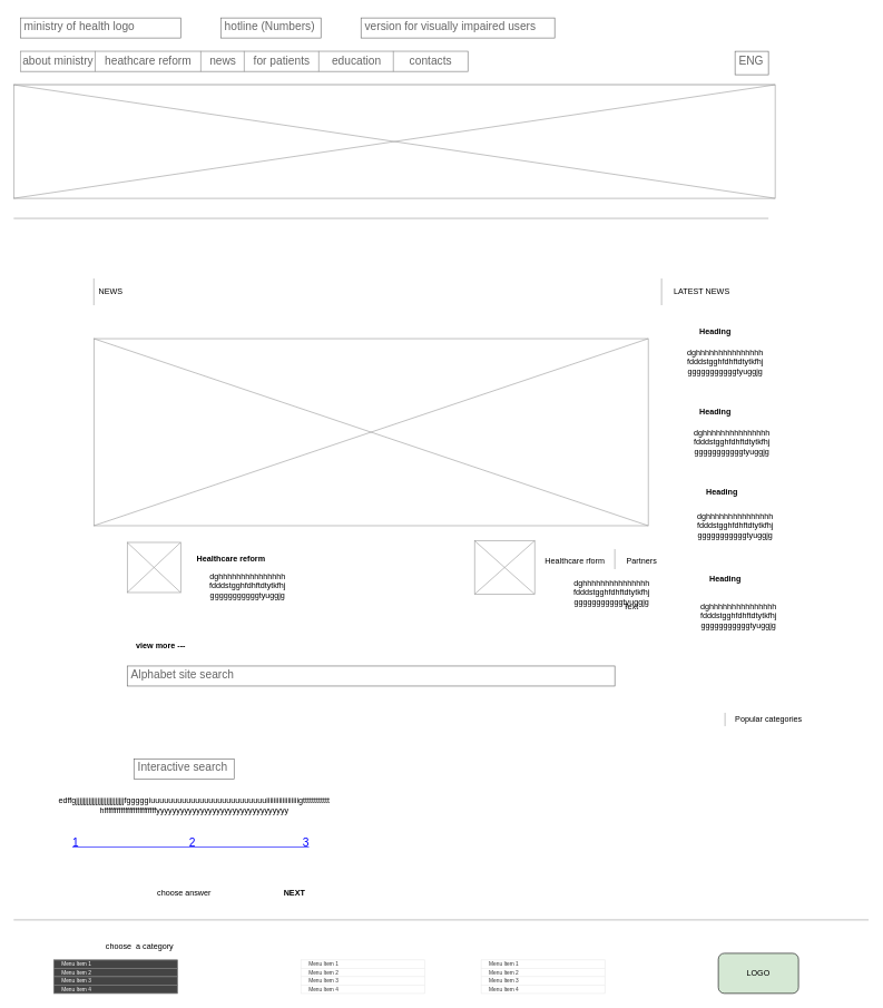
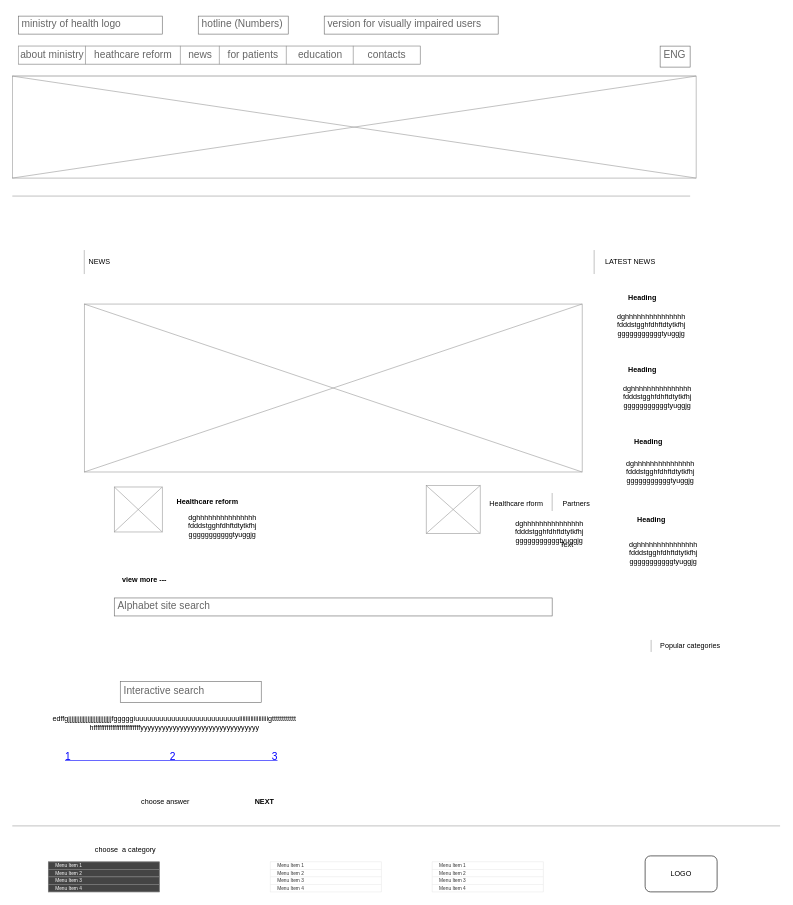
- <mxCell id="48" value="Interactive search&amp;nbsp;" style="strokeWidth=1;shadow=0;dashed=0;align=center;html=1;shape=mxgraph.mockup.text.textBox;fontColor=#666666;align=left;fontSize=17;spacingLeft=4;spacingTop=-3;strokeColor=#666666;mainText=" vertex="1" parent="1"><mxGeometry x="200" y="1135" width="150" height="30" as="geometry" /></mxCell>
+ <mxCell id="48" value="Interactive search&amp;nbsp;" style="strokeWidth=1;shadow=0;dashed=0;align=center;html=1;shape=mxgraph.mockup.text.textBox;fontColor=#666666;align=left;fontSize=17;spacingLeft=4;spacingTop=-3;strokeColor=#666666;mainText=" vertex="1" parent="1"><mxGeometry x="200" y="1135" width="235" height="35" as="geometry" /></mxCell>
- <mxCell id="70" value="LOGO" style="rounded=1;whiteSpace=wrap;html=1;fillColor=#d5e8d4;" vertex="1" parent="1"><mxGeometry x="1075" y="1426" width="120" height="60" as="geometry" /></mxCell>
+ <mxCell id="70" value="LOGO" style="rounded=1;whiteSpace=wrap;html=1;" vertex="1" parent="1"><mxGeometry x="1075" y="1426" width="120" height="60" as="geometry" /></mxCell>
